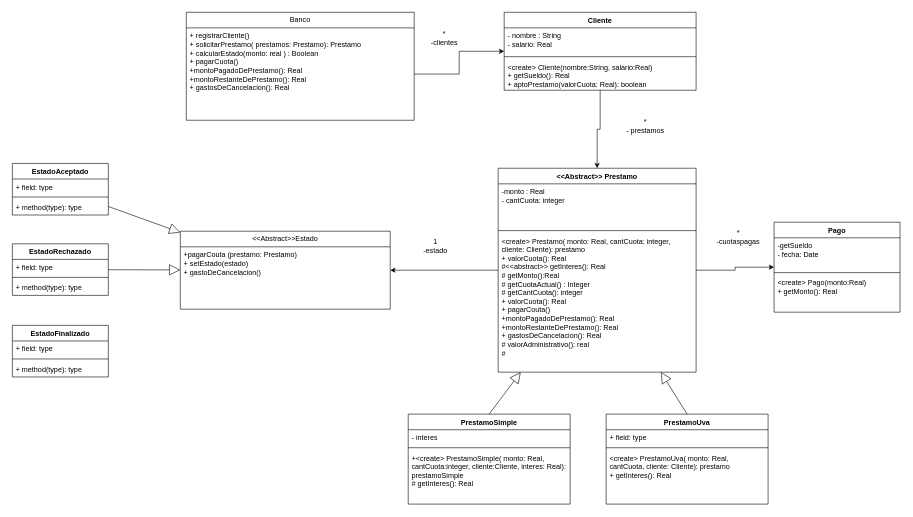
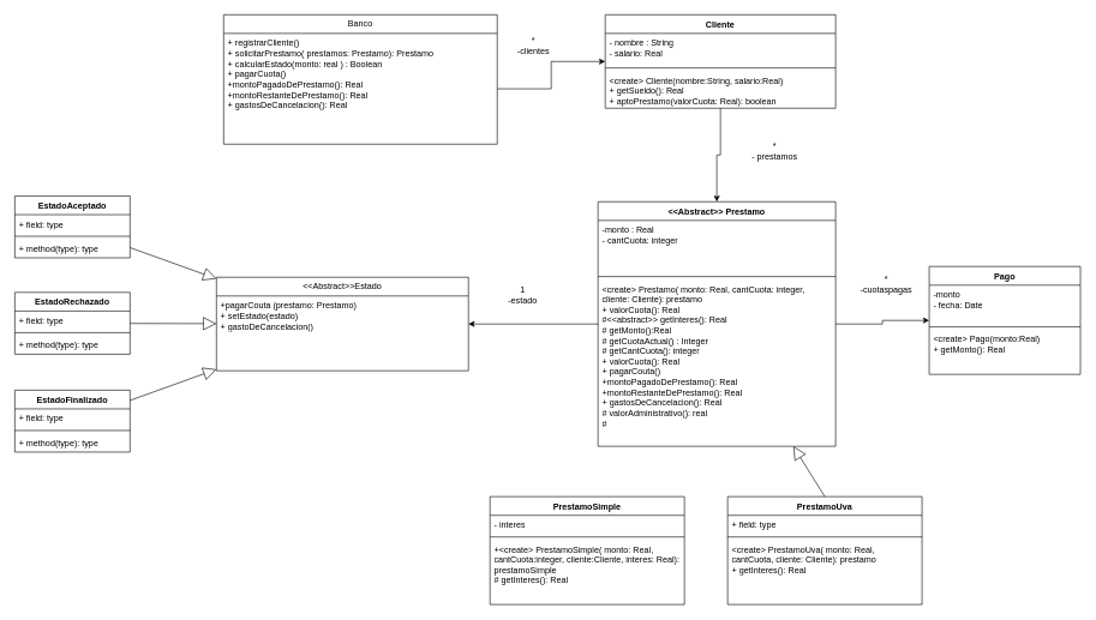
- <mxCell id="41" value="-getSueldo&lt;div&gt;- fecha: Date&lt;/div&gt;" style="text;strokeColor=none;fillColor=none;align=left;verticalAlign=top;spacingLeft=4;spacingRight=4;overflow=hidden;rotatable=0;points=[[0,0.5],[1,0.5]];portConstraint=eastwest;whiteSpace=wrap;html=1;" parent="40" vertex="1"><mxGeometry y="26" width="210" height="54" as="geometry" /></mxCell>
+ <mxCell id="41" value="-monto&lt;div&gt;- fecha: Date&lt;/div&gt;" style="text;strokeColor=none;fillColor=none;align=left;verticalAlign=top;spacingLeft=4;spacingRight=4;overflow=hidden;rotatable=0;points=[[0,0.5],[1,0.5]];portConstraint=eastwest;whiteSpace=wrap;html=1;" parent="40" vertex="1"><mxGeometry y="26" width="210" height="54" as="geometry" /></mxCell>
+ <mxCell id="48" value="" style="endArrow=block;endSize=16;endFill=0;html=1;rounded=0;" parent="1" source="35" target="25" edge="1"><mxGeometry width="160" relative="1" as="geometry"><mxPoint x="190" y="600" as="sourcePoint" /><mxPoint x="243" y="530" as="targetPoint" /></mxGeometry></mxCell>
- <mxCell id="16" value="" style="endArrow=block;endSize=16;endFill=0;html=1;rounded=0;exitX=0.5;exitY=0;exitDx=0;exitDy=0;" parent="1" source="8" target="4" edge="1"><mxGeometry width="160" relative="1" as="geometry"><mxPoint x="824" y="260" as="sourcePoint" /><mxPoint x="984" y="260" as="targetPoint" /></mxGeometry></mxCell>
